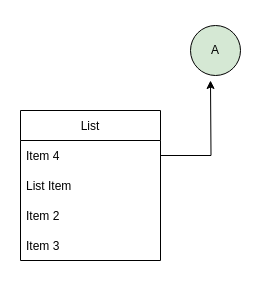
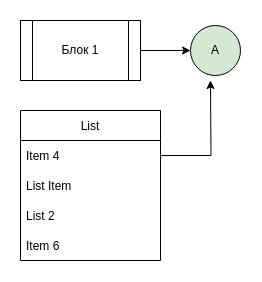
+ <mxCell id="3" value="Блок 1" style="shape=process;whiteSpace=wrap;html=1;backgroundOutline=1;" vertex="1" parent="1"><mxGeometry x="20" y="20" width="120" height="60" as="geometry" /></mxCell>
+ <mxCell id="2" style="edgeStyle=orthogonalEdgeStyle;rounded=0;orthogonalLoop=1;jettySize=auto;html=1;exitX=1;exitY=0.5;exitDx=0;exitDy=0;entryX=0;entryY=0.5;entryDx=0;entryDy=0;" edge="1" parent="1" source="3" target="4"><mxGeometry relative="1" as="geometry" /></mxCell>
- <mxCell id="8" value="Item 2" style="text;strokeColor=none;fillColor=none;align=left;verticalAlign=middle;spacingLeft=4;spacingRight=4;overflow=hidden;points=[[0,0.5],[1,0.5]];portConstraint=eastwest;rotatable=0;" vertex="1" parent="5"><mxGeometry y="90" width="140" height="30" as="geometry" /></mxCell>
+ <mxCell id="8" value="List 2" style="text;strokeColor=none;fillColor=none;align=left;verticalAlign=middle;spacingLeft=4;spacingRight=4;overflow=hidden;points=[[0,0.5],[1,0.5]];portConstraint=eastwest;rotatable=0;" vertex="1" parent="5"><mxGeometry y="90" width="140" height="30" as="geometry" /></mxCell>
- <mxCell id="9" value="Item 3" style="text;strokeColor=none;fillColor=none;align=left;verticalAlign=middle;spacingLeft=4;spacingRight=4;overflow=hidden;points=[[0,0.5],[1,0.5]];portConstraint=eastwest;rotatable=0;" vertex="1" parent="5"><mxGeometry y="120" width="140" height="30" as="geometry" /></mxCell>
+ <mxCell id="9" value="Item 6" style="text;strokeColor=none;fillColor=none;align=left;verticalAlign=middle;spacingLeft=4;spacingRight=4;overflow=hidden;points=[[0,0.5],[1,0.5]];portConstraint=eastwest;rotatable=0;" vertex="1" parent="5"><mxGeometry y="120" width="140" height="30" as="geometry" /></mxCell>
